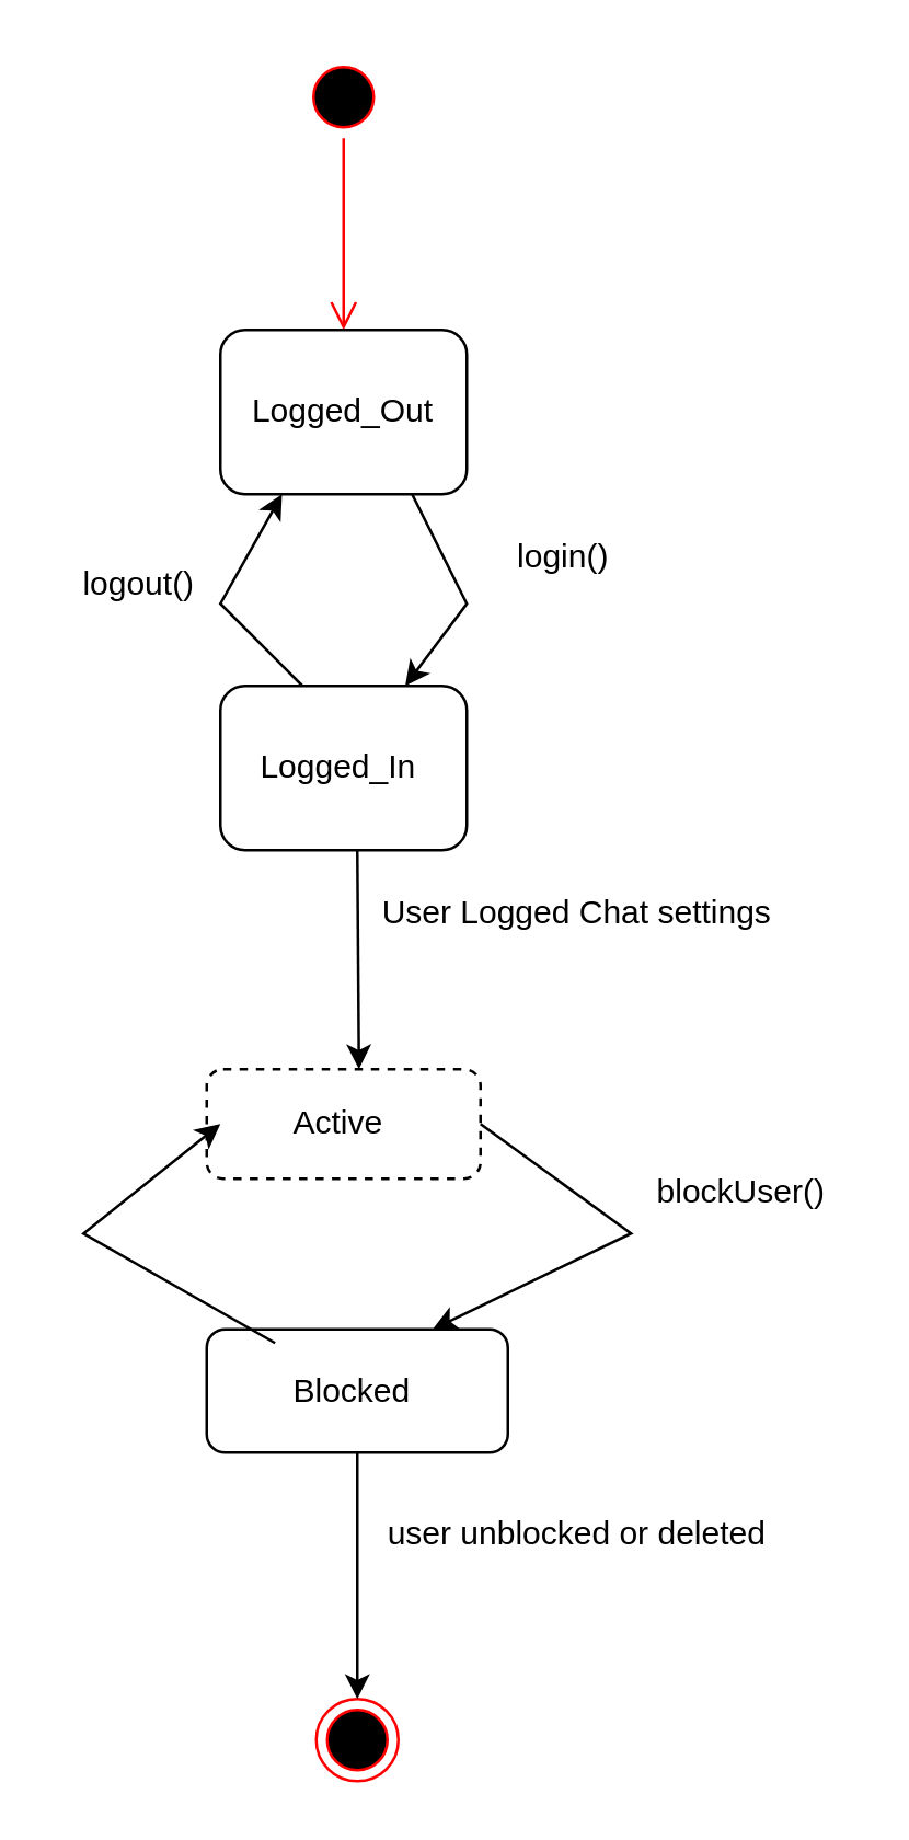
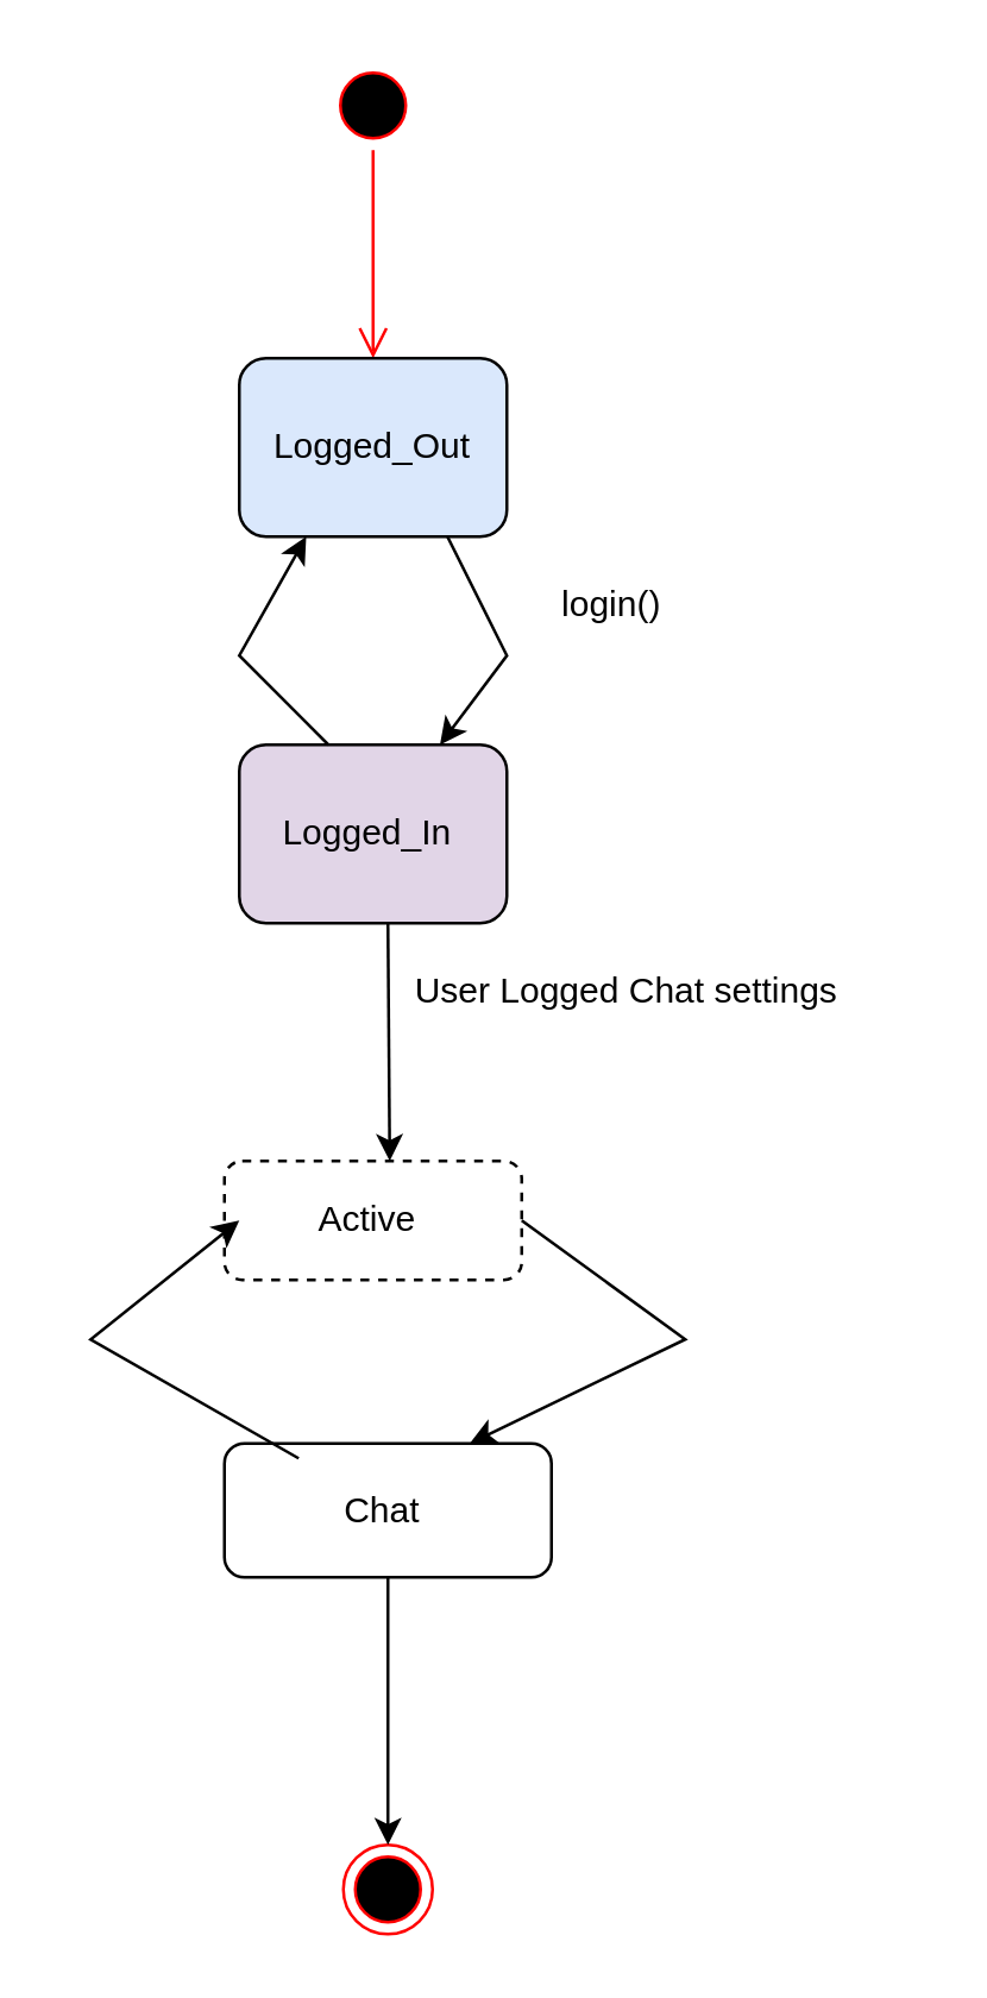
- <mxCell id="4" value="Logged_Out" style="rounded=1;whiteSpace=wrap;html=1;" parent="1" vertex="1"><mxGeometry x="80" y="120" width="90" height="60" as="geometry" /></mxCell>
+ <mxCell id="4" value="Logged_Out" style="rounded=1;whiteSpace=wrap;html=1;fillColor=#dae8fc;" parent="1" vertex="1"><mxGeometry x="80" y="120" width="90" height="60" as="geometry" /></mxCell>
- <mxCell id="7" value="logout()" style="text;html=1;align=center;verticalAlign=middle;resizable=0;points=[];autosize=1;strokeColor=none;fillColor=none;" parent="1" vertex="1"><mxGeometry x="20" y="198" width="60" height="30" as="geometry" /></mxCell>
- <mxCell id="5" value="Logged_In&amp;nbsp;" style="rounded=1;whiteSpace=wrap;html=1;" parent="1" vertex="1"><mxGeometry x="80" y="250" width="90" height="60" as="geometry" /></mxCell>
+ <mxCell id="5" value="Logged_In&amp;nbsp;" style="rounded=1;whiteSpace=wrap;html=1;fillColor=#e1d5e7;" parent="1" vertex="1"><mxGeometry x="80" y="250" width="90" height="60" as="geometry" /></mxCell>
- <mxCell id="16" value="blockUser()" style="text;html=1;align=center;verticalAlign=middle;resizable=0;points=[];autosize=1;strokeColor=none;fillColor=none;" vertex="1" parent="1"><mxGeometry x="230" y="420" width="80" height="30" as="geometry" /></mxCell>
- <mxCell id="10" value="Blocked&amp;nbsp;" style="rounded=1;whiteSpace=wrap;html=1;" parent="1" vertex="1"><mxGeometry x="75" y="485" width="110" height="45" as="geometry" /></mxCell>
+ <mxCell id="10" value="Chat&amp;nbsp;" style="rounded=1;whiteSpace=wrap;html=1;" parent="1" vertex="1"><mxGeometry x="75" y="485" width="110" height="45" as="geometry" /></mxCell>
- <mxCell id="19" value="user unblocked or deleted" style="text;html=1;align=center;verticalAlign=middle;resizable=0;points=[];autosize=1;strokeColor=none;fillColor=none;" vertex="1" parent="1"><mxGeometry x="130" y="545" width="160" height="30" as="geometry" /></mxCell>
